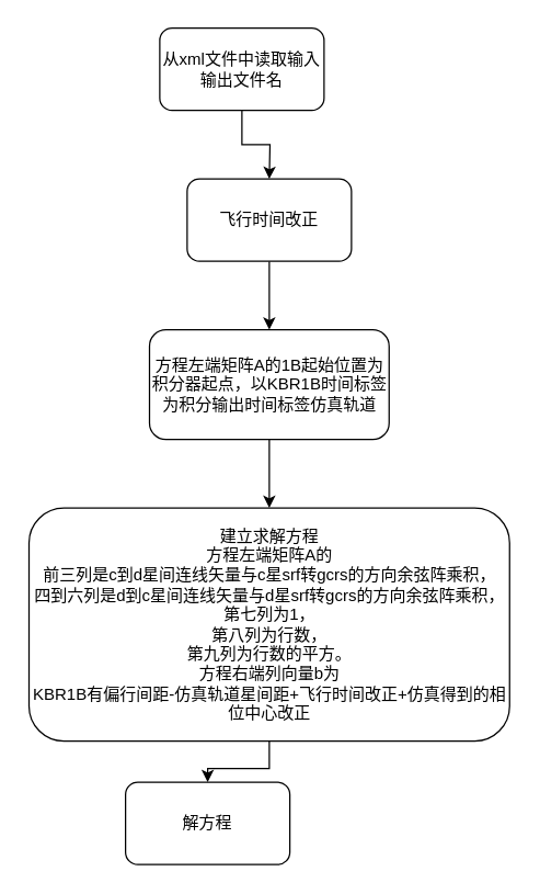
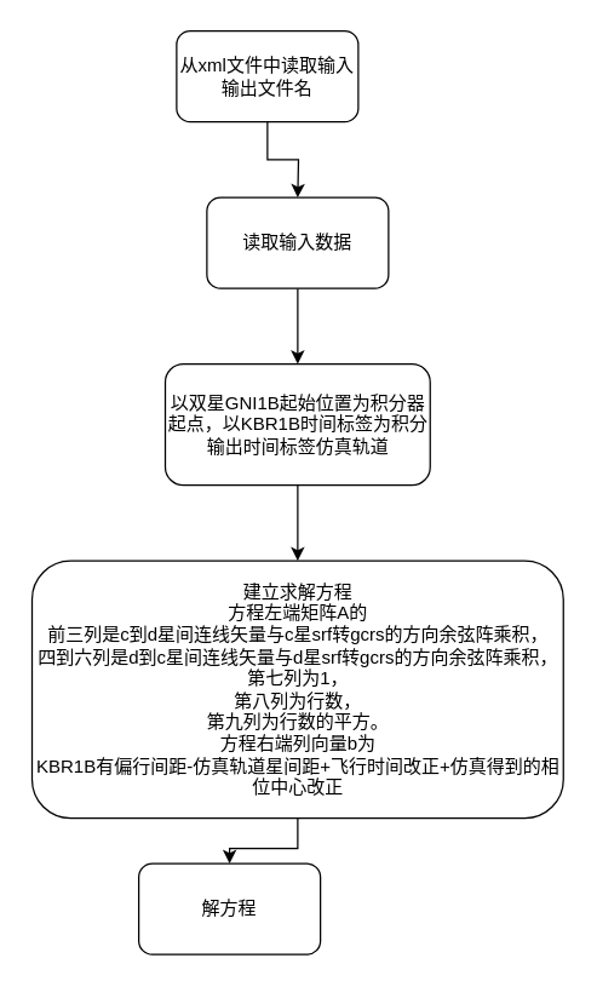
- <mxCell id="5" value="飞行时间改正" style="rounded=1;whiteSpace=wrap;html=1;" vertex="1" parent="1"><mxGeometry x="136" y="130" width="120" height="60" as="geometry" /></mxCell>
+ <mxCell id="5" value="读取输入数据" style="rounded=1;whiteSpace=wrap;html=1;" vertex="1" parent="1"><mxGeometry x="136" y="130" width="120" height="60" as="geometry" /></mxCell>
- <mxCell id="7" value="方程左端矩阵A的1B起始位置为积分器起点，以KBR1B时间标签为积分输出时间标签仿真轨道" style="rounded=1;whiteSpace=wrap;html=1;" vertex="1" parent="1"><mxGeometry x="108.5" y="240" width="175" height="80" as="geometry" /></mxCell>
+ <mxCell id="7" value="以双星GNI1B起始位置为积分器起点，以KBR1B时间标签为积分输出时间标签仿真轨道" style="rounded=1;whiteSpace=wrap;html=1;" vertex="1" parent="1"><mxGeometry x="108.5" y="240" width="175" height="80" as="geometry" /></mxCell>
